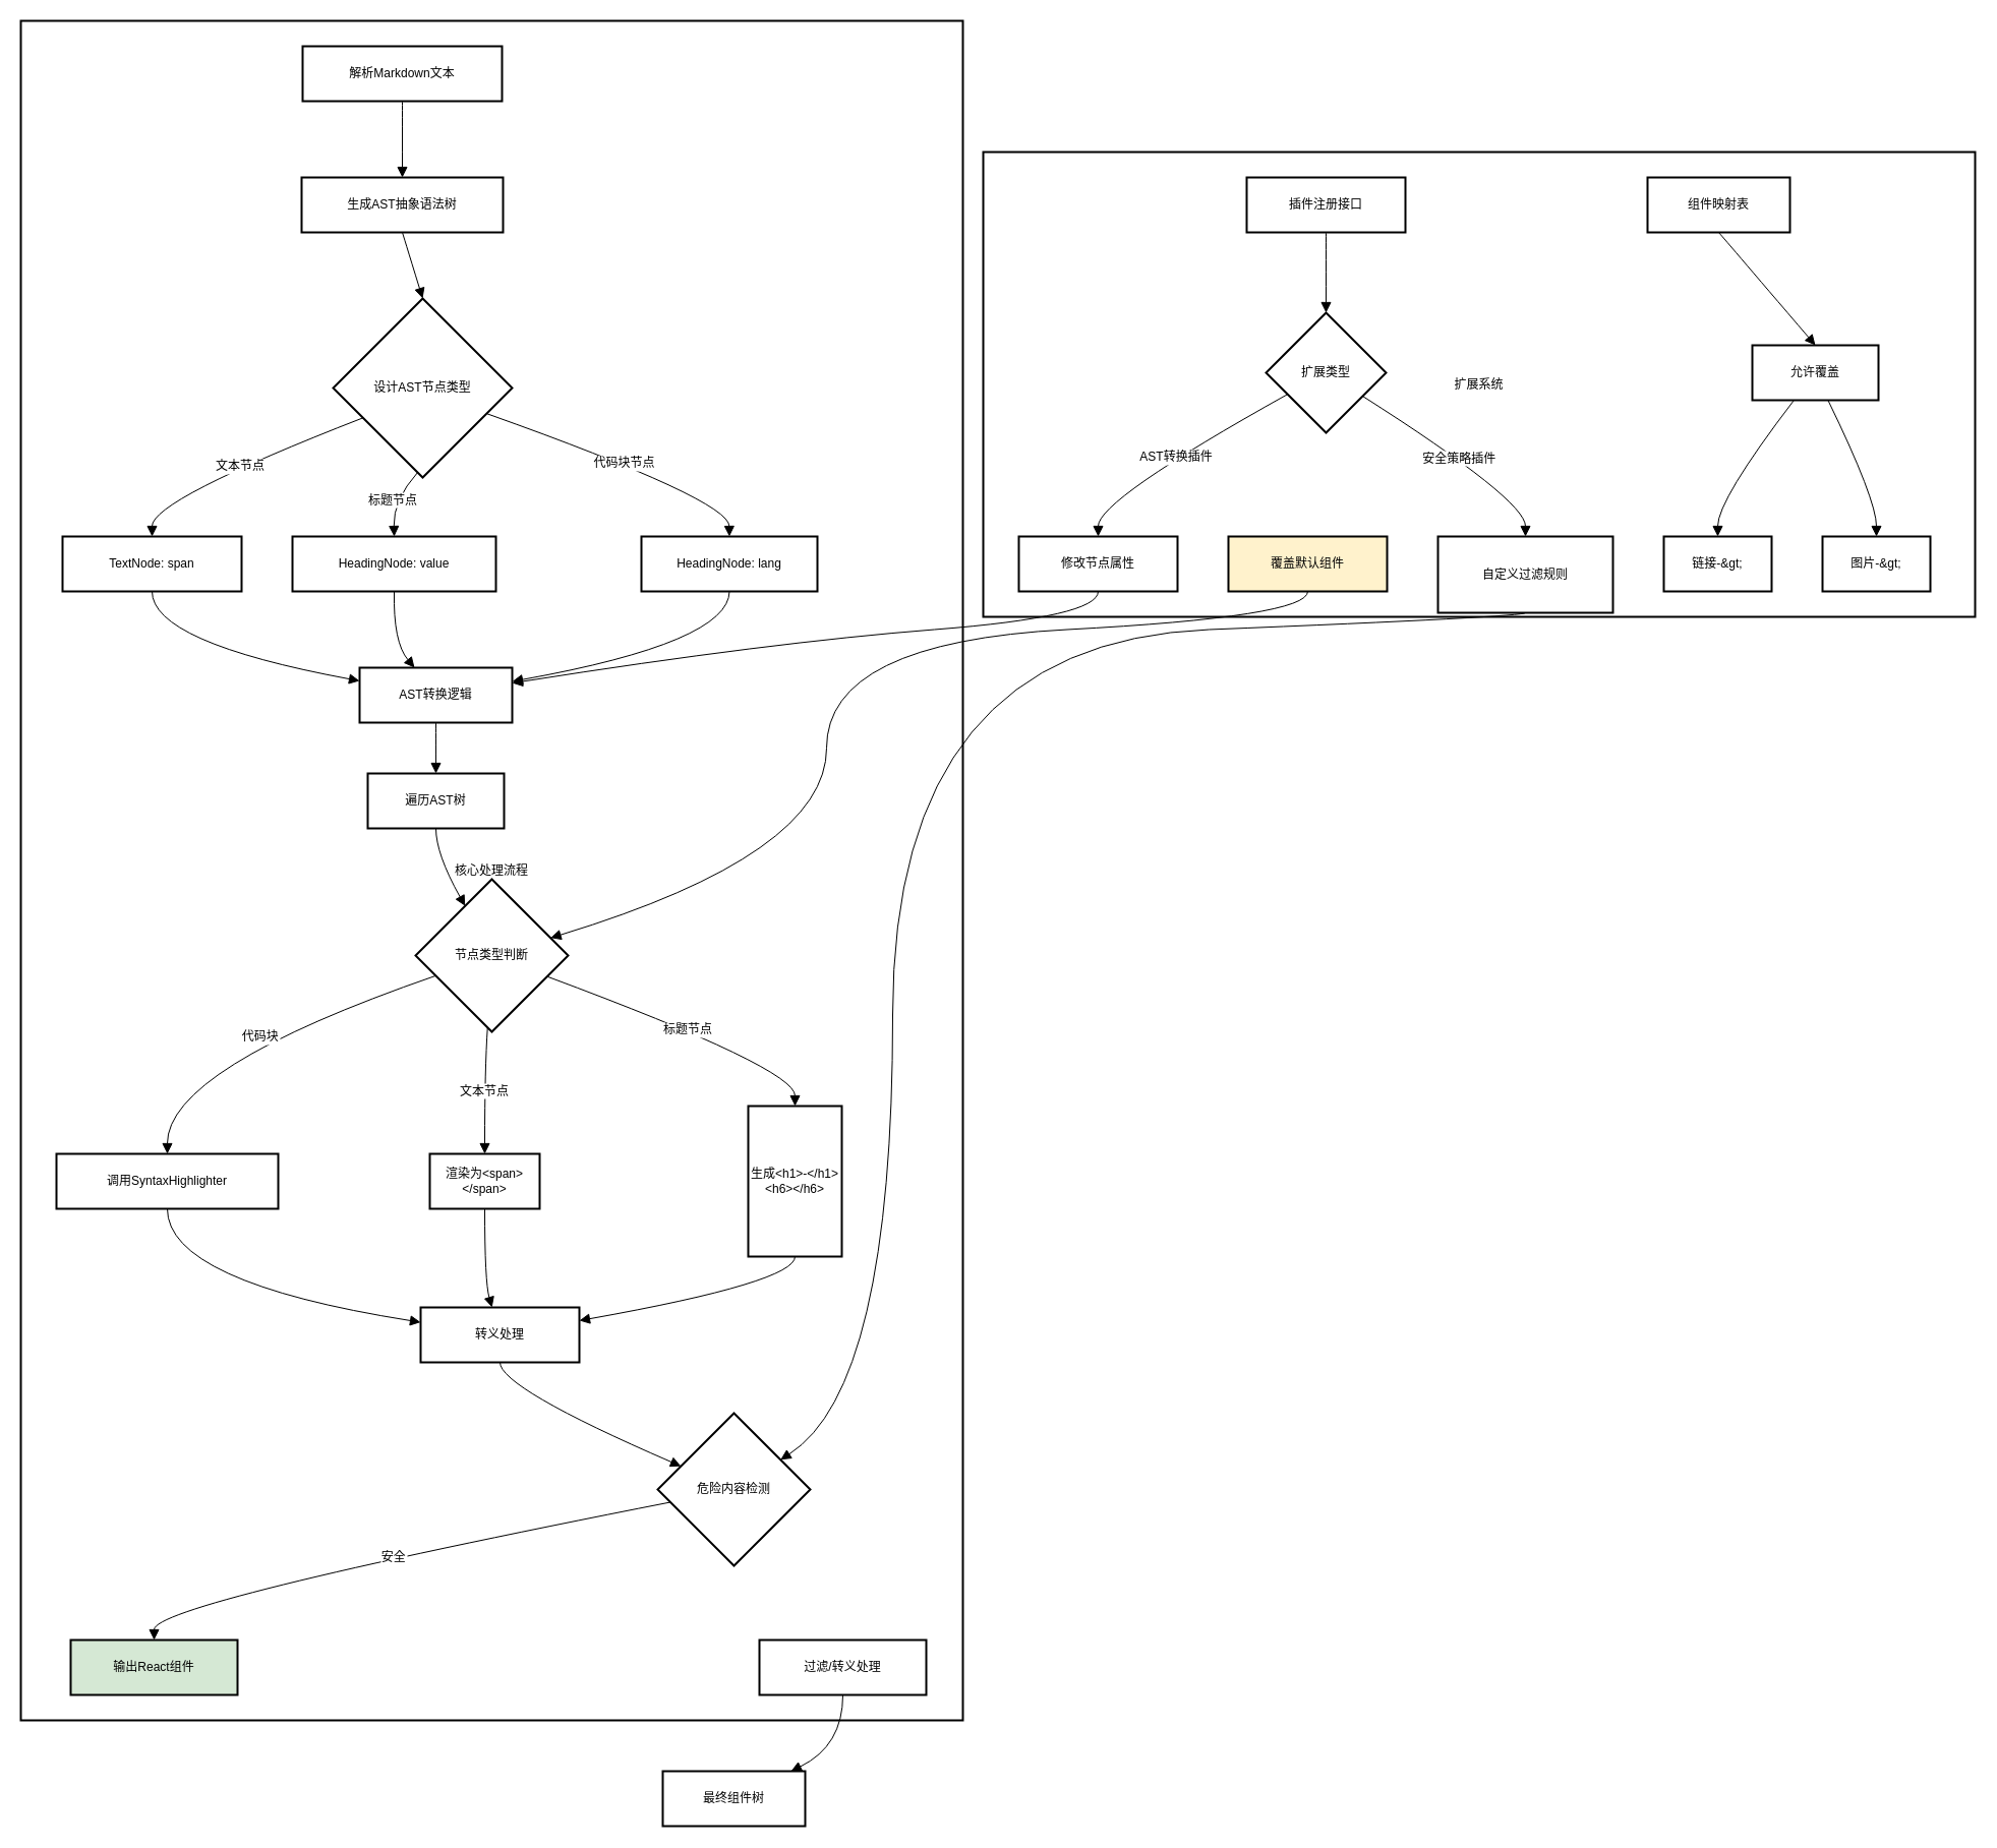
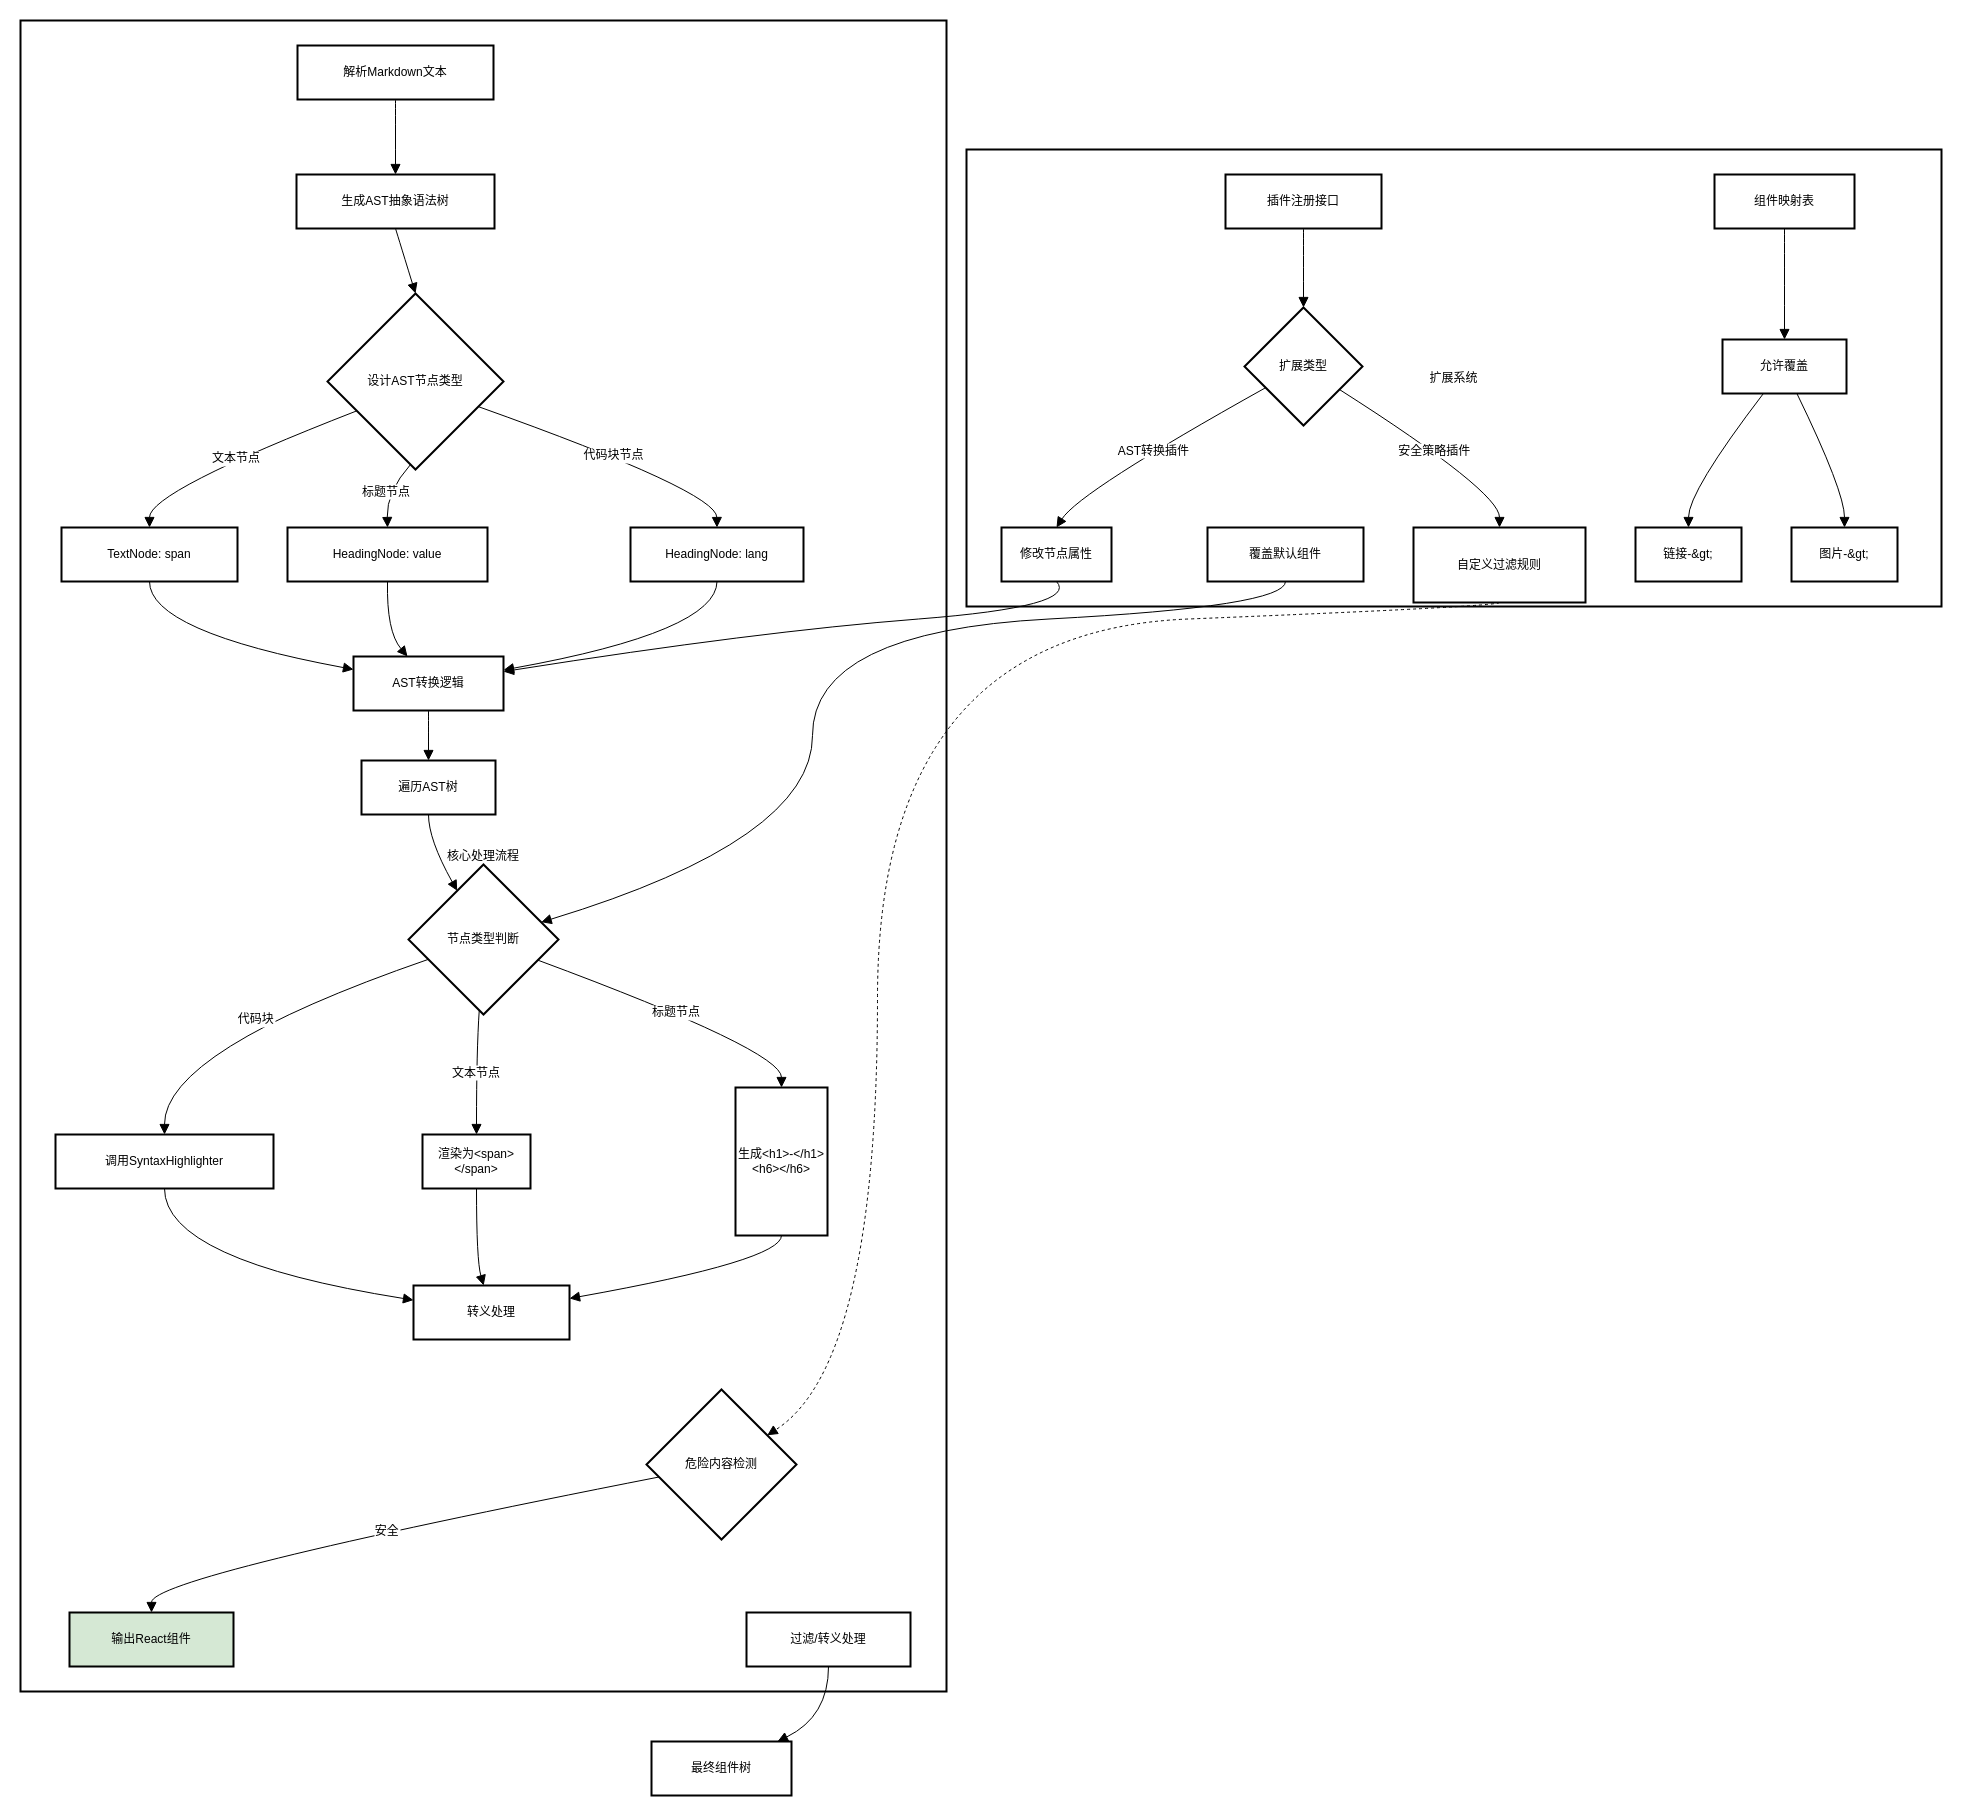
- <mxCell id="25" value="组件映射表" style="whiteSpace=wrap;strokeWidth=2;" vertex="1" parent="1"><mxGeometry x="1619" y="174" width="140" height="54" as="geometry" /></mxCell>
+ <mxCell id="25" value="组件映射表" style="whiteSpace=wrap;strokeWidth=2;" vertex="1" parent="1"><mxGeometry x="1714" y="174" width="140" height="54" as="geometry" /></mxCell>
- <mxCell id="22" value="修改节点属性" style="whiteSpace=wrap;strokeWidth=2;" vertex="1" parent="1"><mxGeometry x="1001" y="527" width="156" height="54" as="geometry" /></mxCell>
+ <mxCell id="22" value="修改节点属性" style="whiteSpace=wrap;strokeWidth=2;" vertex="1" parent="1"><mxGeometry x="1001" y="527" width="110" height="54" as="geometry" /></mxCell>
- <mxCell id="23" value="覆盖默认组件" style="whiteSpace=wrap;strokeWidth=2;fillColor=#fff2cc;" vertex="1" parent="1"><mxGeometry x="1207" y="527" width="156" height="54" as="geometry" /></mxCell>
+ <mxCell id="23" value="覆盖默认组件" style="whiteSpace=wrap;strokeWidth=2;" vertex="1" parent="1"><mxGeometry x="1207" y="527" width="156" height="54" as="geometry" /></mxCell>
- <mxCell id="57" value="" style="curved=1;startArrow=none;endArrow=block;exitX=0.5;exitY=1;entryX=1;entryY=0.18;rounded=0;fontSize=12;startSize=8;endSize=8;" edge="1" parent="1" source="24" target="17"><mxGeometry relative="1" as="geometry"><Array as="points"><mxPoint x="1499" y="606" /><mxPoint x="877" y="631" /><mxPoint x="877" y="1364" /></Array></mxGeometry></mxCell>
+ <mxCell id="57" value="" style="curved=1;startArrow=none;endArrow=block;exitX=0.5;exitY=1;entryX=1;entryY=0.18;rounded=0;fontSize=12;startSize=8;endSize=8;dashed=1;" edge="1" parent="1" source="24" target="17"><mxGeometry relative="1" as="geometry"><Array as="points"><mxPoint x="1499" y="606" /><mxPoint x="877" y="631" /><mxPoint x="877" y="1364" /></Array></mxGeometry></mxCell>
- <mxCell id="46" value="" style="curved=1;startArrow=none;endArrow=block;exitX=0.5;exitY=1;entryX=0;entryY=0.28;rounded=0;fontSize=12;startSize=8;endSize=8;" edge="1" parent="1" source="16" target="17"><mxGeometry relative="1" as="geometry"><Array as="points"><mxPoint x="491" y="1364" /></Array></mxGeometry></mxCell>
